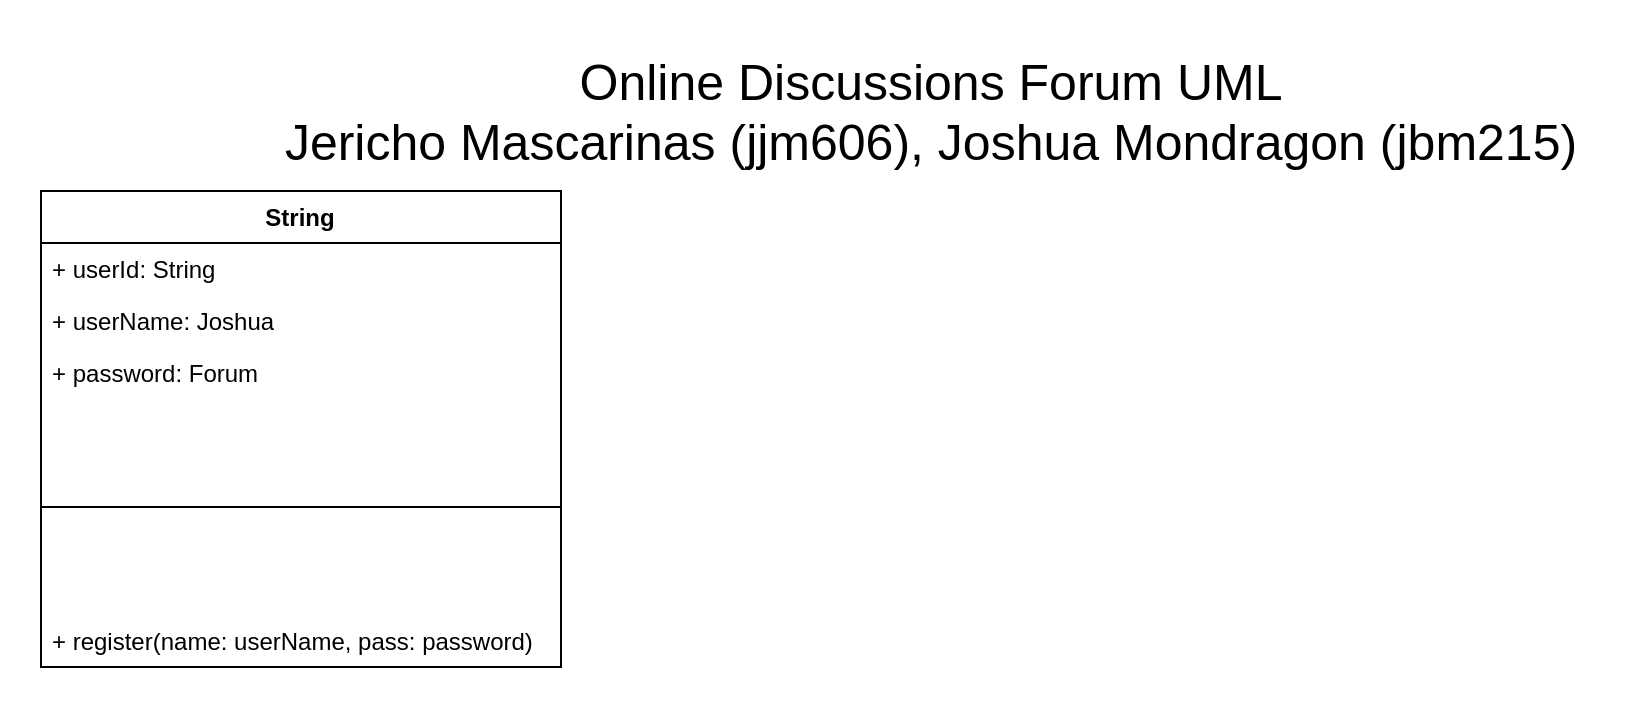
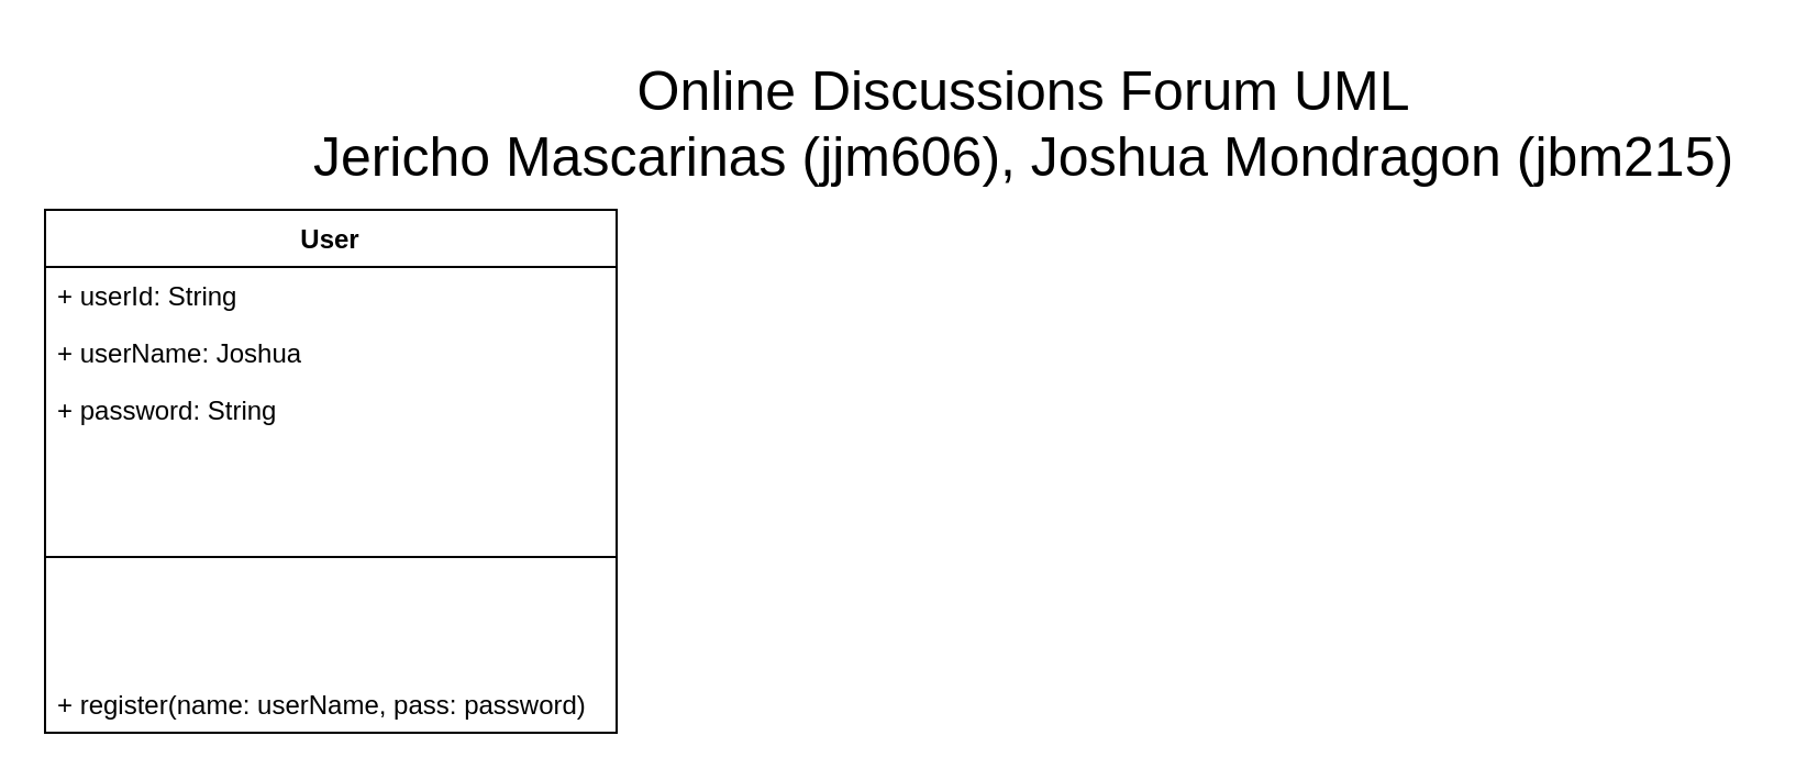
- <mxCell id="3" value="String" style="swimlane;fontStyle=1;align=center;verticalAlign=top;childLayout=stackLayout;horizontal=1;startSize=26;horizontalStack=0;resizeParent=1;resizeParentMax=0;resizeLast=0;collapsible=1;marginBottom=0;whiteSpace=wrap;html=1;" parent="1" vertex="1"><mxGeometry x="20" y="95" width="260" height="238" as="geometry" /></mxCell>
+ <mxCell id="3" value="User" style="swimlane;fontStyle=1;align=center;verticalAlign=top;childLayout=stackLayout;horizontal=1;startSize=26;horizontalStack=0;resizeParent=1;resizeParentMax=0;resizeLast=0;collapsible=1;marginBottom=0;whiteSpace=wrap;html=1;" parent="1" vertex="1"><mxGeometry x="20" y="95" width="260" height="238" as="geometry" /></mxCell>
- <mxCell id="6" value="+ password: Forum" style="text;strokeColor=none;fillColor=none;align=left;verticalAlign=top;spacingLeft=4;spacingRight=4;overflow=hidden;rotatable=0;points=[[0,0.5],[1,0.5]];portConstraint=eastwest;whiteSpace=wrap;html=1;" parent="3" vertex="1"><mxGeometry y="78" width="260" height="26" as="geometry" /></mxCell>
+ <mxCell id="6" value="+ password: String" style="text;strokeColor=none;fillColor=none;align=left;verticalAlign=top;spacingLeft=4;spacingRight=4;overflow=hidden;rotatable=0;points=[[0,0.5],[1,0.5]];portConstraint=eastwest;whiteSpace=wrap;html=1;" parent="3" vertex="1"><mxGeometry y="78" width="260" height="26" as="geometry" /></mxCell>
